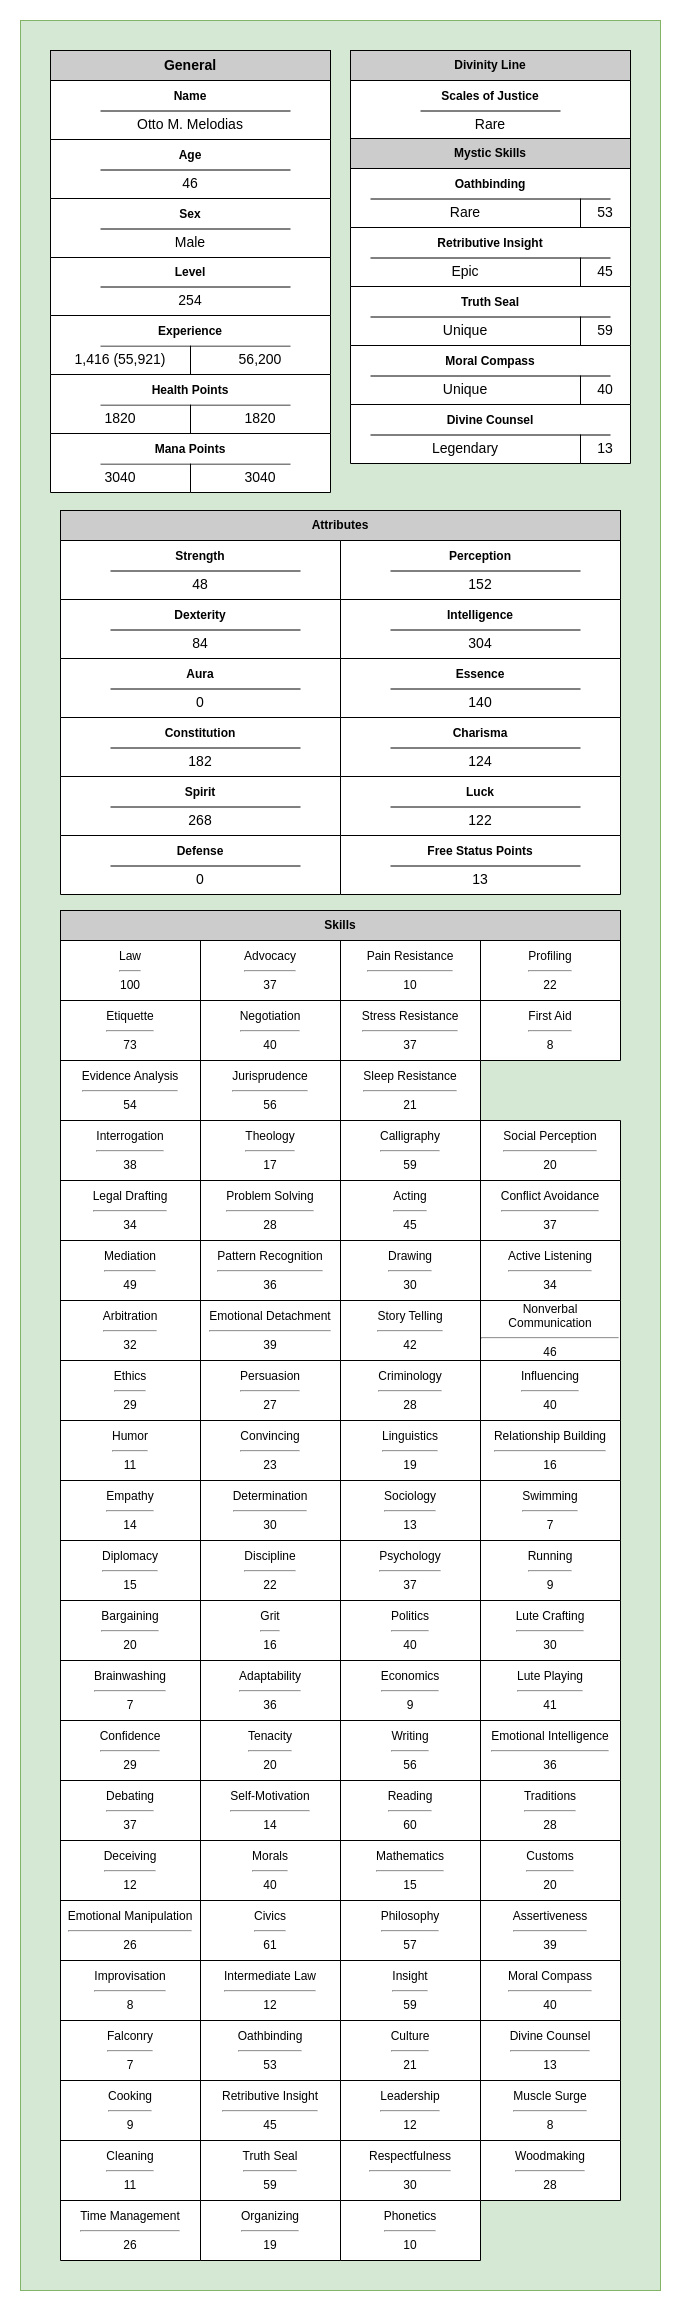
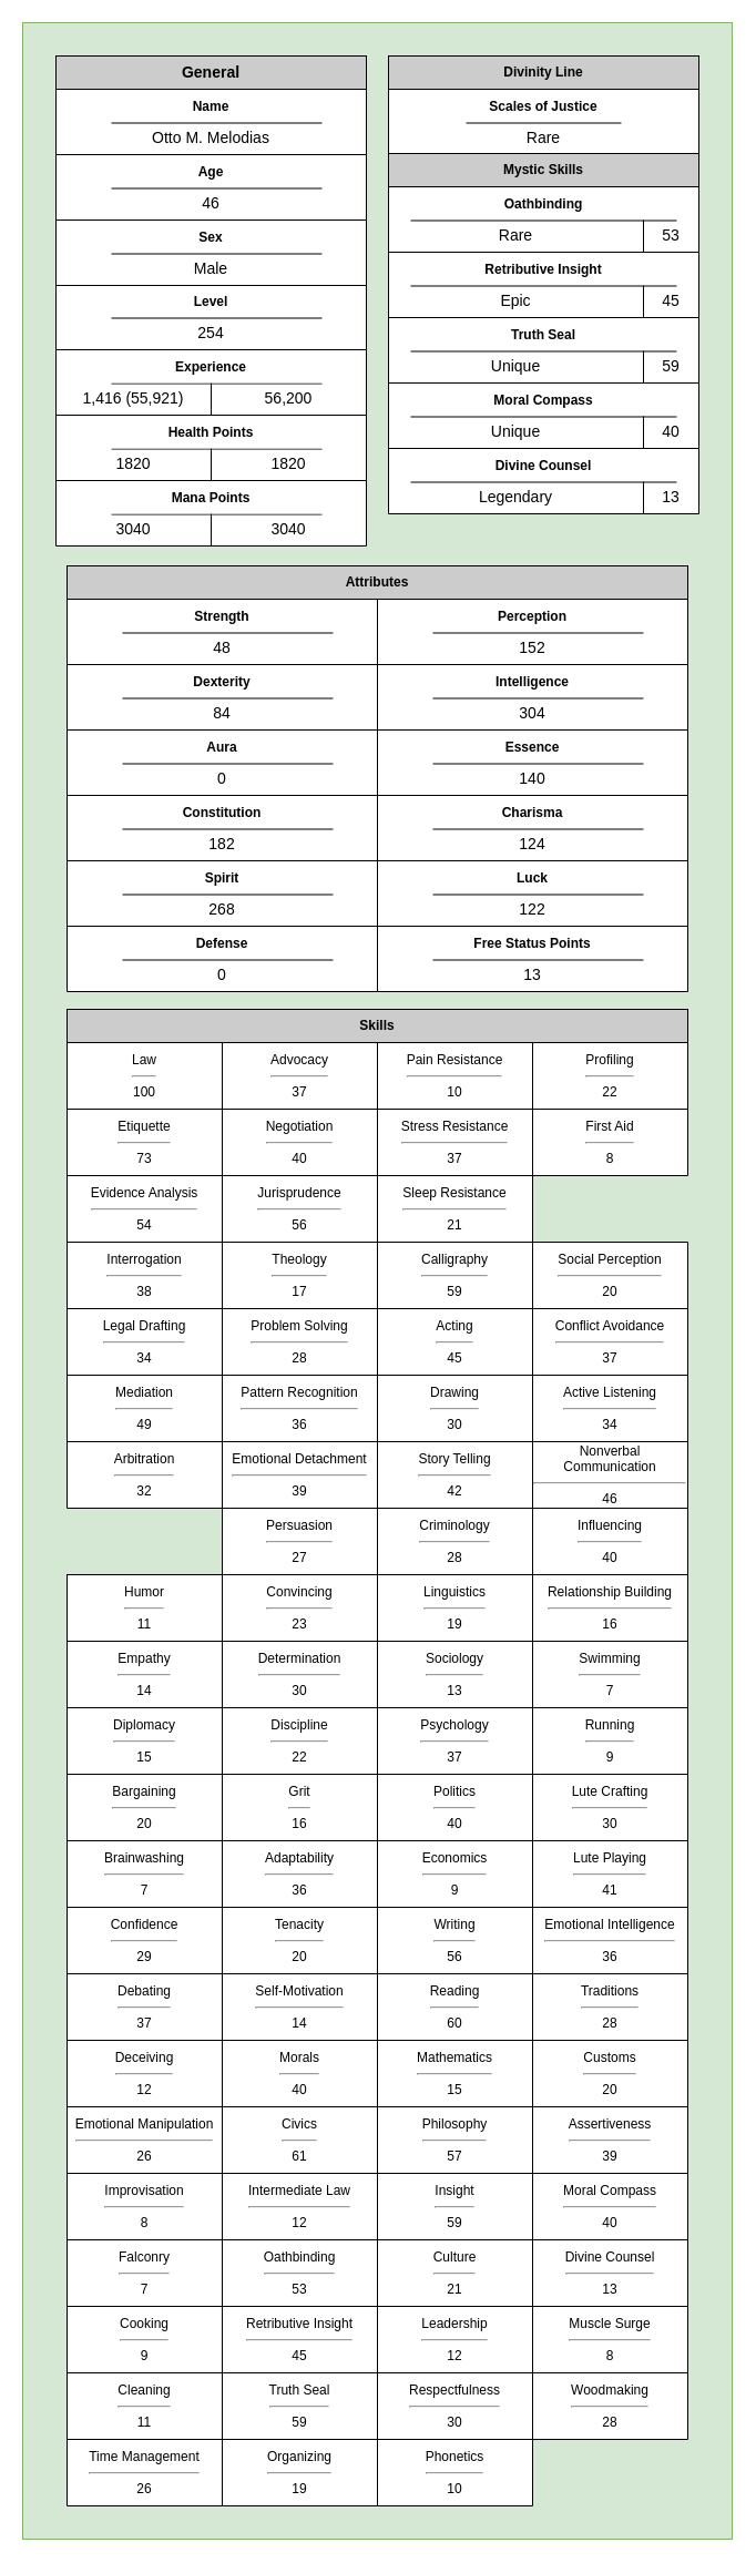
- <mxCell id="99" value="Ethics&lt;hr&gt;29" style="shape=partialRectangle;whiteSpace=wrap;html=1;shadow=0;comic=0;pointerEvents=1;strokeColor=#000000;strokeWidth=1;fontFamily=Helvetica;fontSize=12;fillColor=#FFFFFF;fontColor=#000000;" vertex="1" parent="1"><mxGeometry x="60" y="1360" width="140" height="60" as="geometry" /></mxCell>
